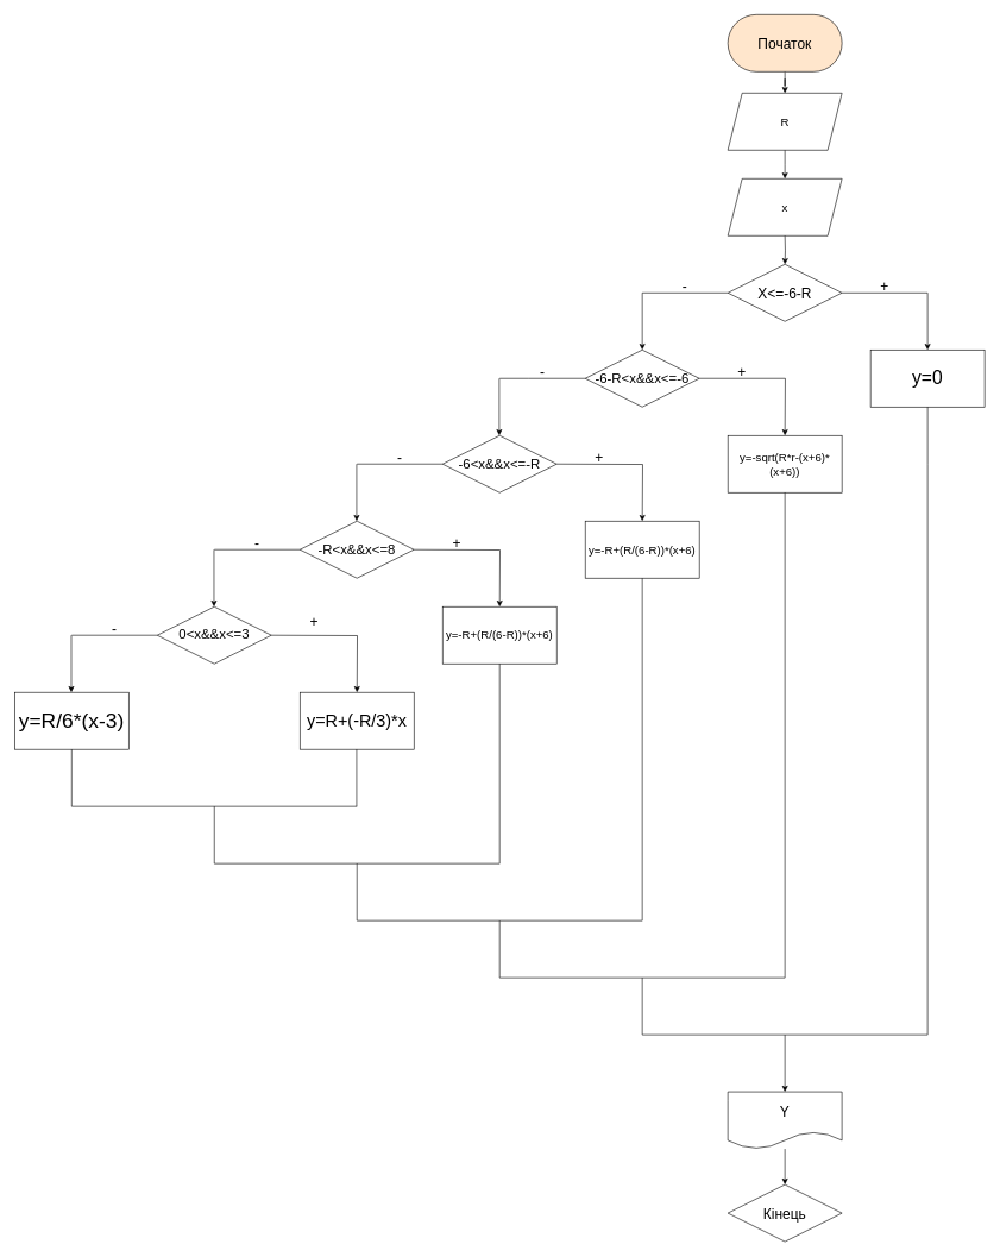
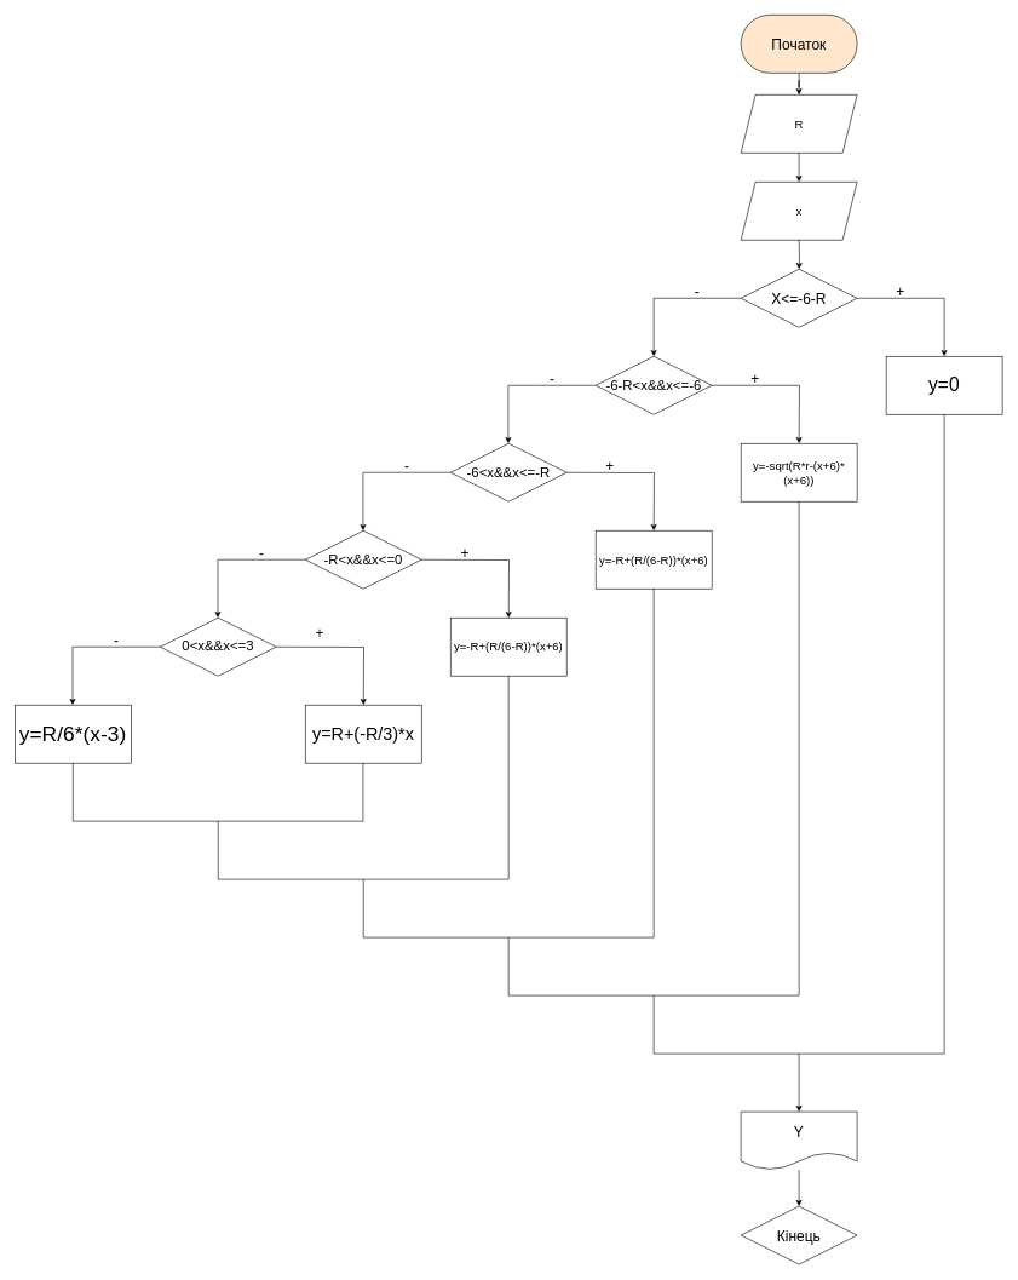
- <mxCell id="30" value="-R&amp;lt;x&amp;amp;&amp;amp;x&amp;lt;=8" style="rhombus;whiteSpace=wrap;html=1;fillColor=none;fontFamily=Helvetica;fontSize=19;" vertex="1" parent="1"><mxGeometry x="420" y="730" width="160" height="80" as="geometry" /></mxCell>
+ <mxCell id="30" value="-R&amp;lt;x&amp;amp;&amp;amp;x&amp;lt;=0" style="rhombus;whiteSpace=wrap;html=1;fillColor=none;fontFamily=Helvetica;fontSize=19;" vertex="1" parent="1"><mxGeometry x="420" y="730" width="160" height="80" as="geometry" /></mxCell>
